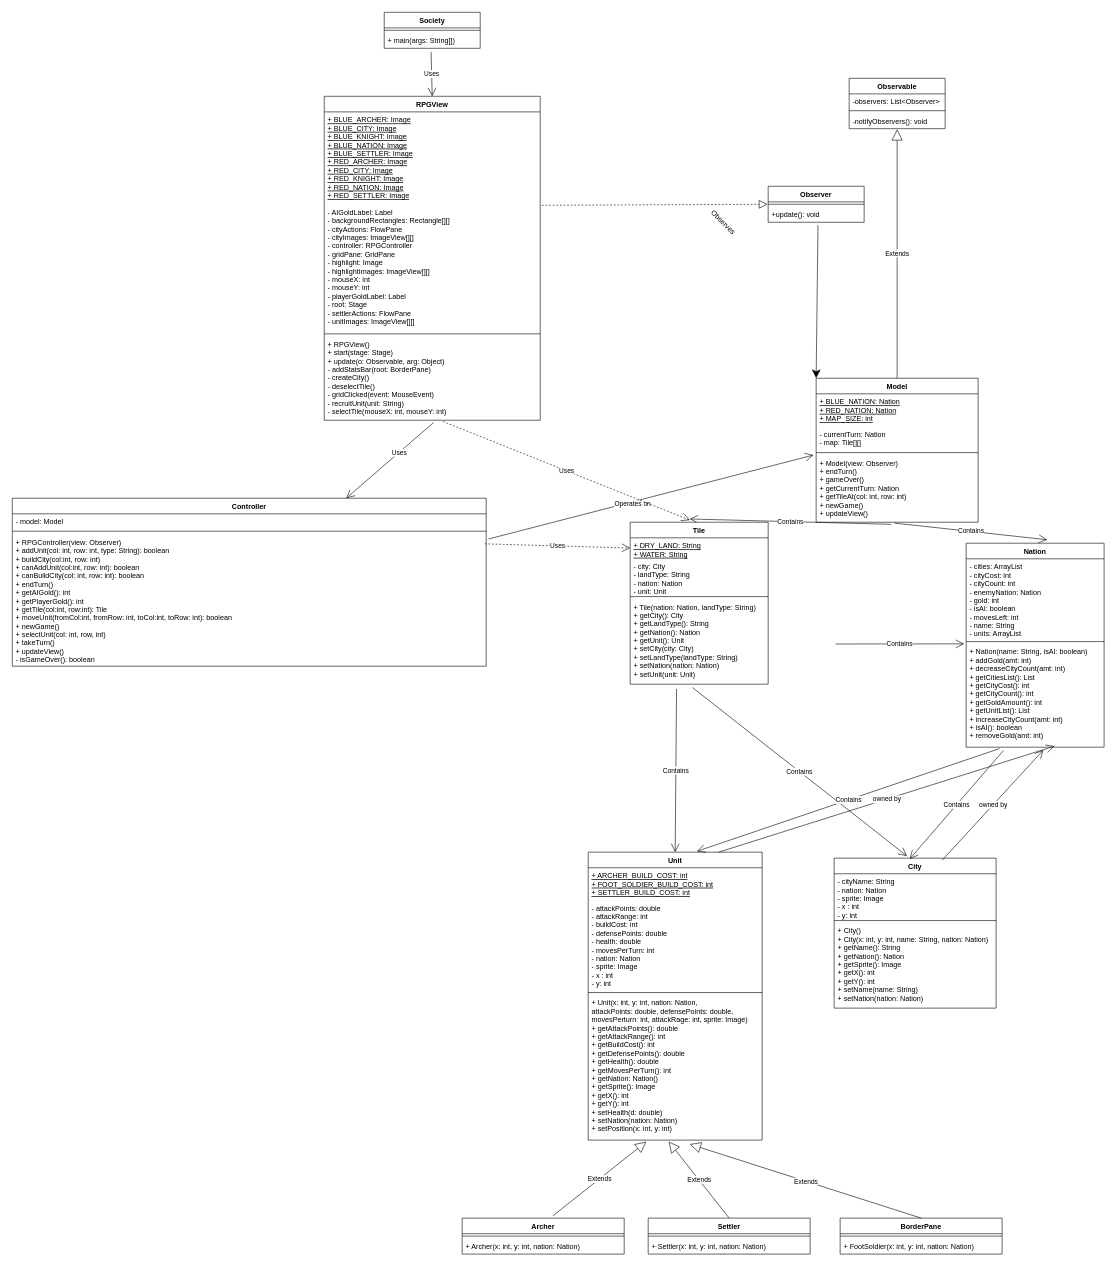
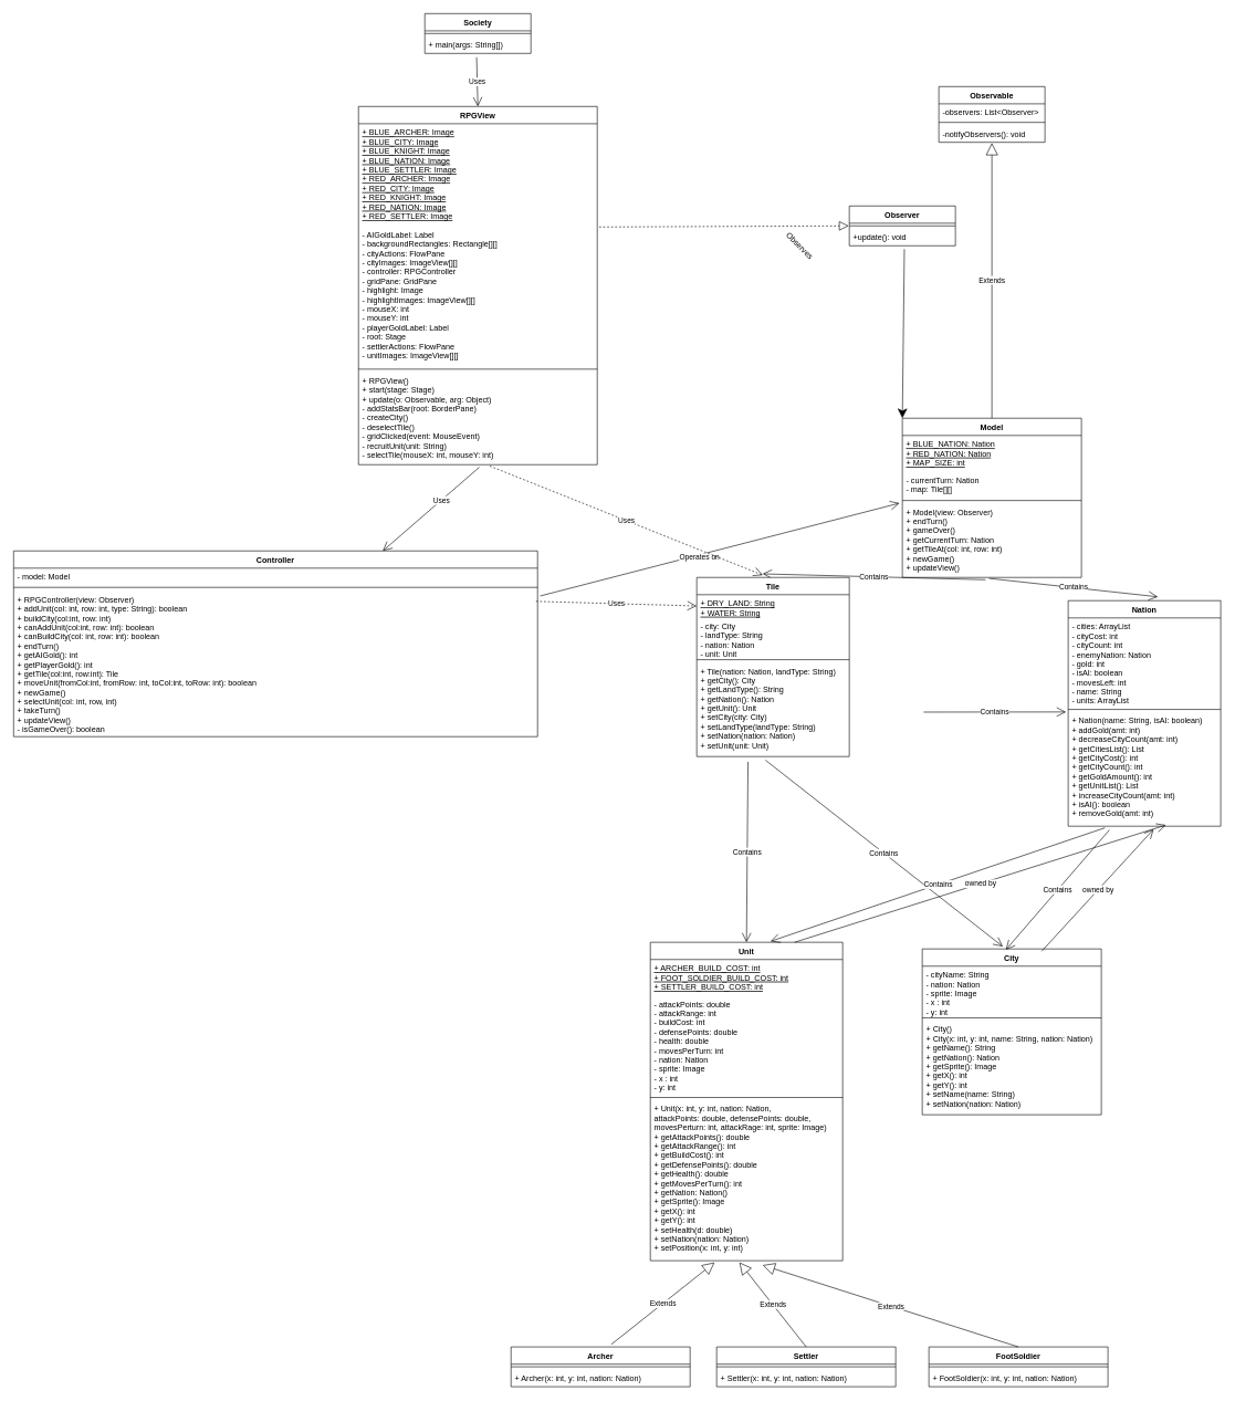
- <mxCell id="65" value="BorderPane" style="swimlane;fontStyle=1;align=center;verticalAlign=top;childLayout=stackLayout;horizontal=1;startSize=26;horizontalStack=0;resizeParent=1;resizeParentMax=0;resizeLast=0;collapsible=1;marginBottom=0;" parent="1" vertex="1"><mxGeometry x="1400" y="2030" width="270" height="60" as="geometry" /></mxCell>
+ <mxCell id="65" value="FootSoldier" style="swimlane;fontStyle=1;align=center;verticalAlign=top;childLayout=stackLayout;horizontal=1;startSize=26;horizontalStack=0;resizeParent=1;resizeParentMax=0;resizeLast=0;collapsible=1;marginBottom=0;" parent="1" vertex="1"><mxGeometry x="1400" y="2030" width="270" height="60" as="geometry" /></mxCell>
